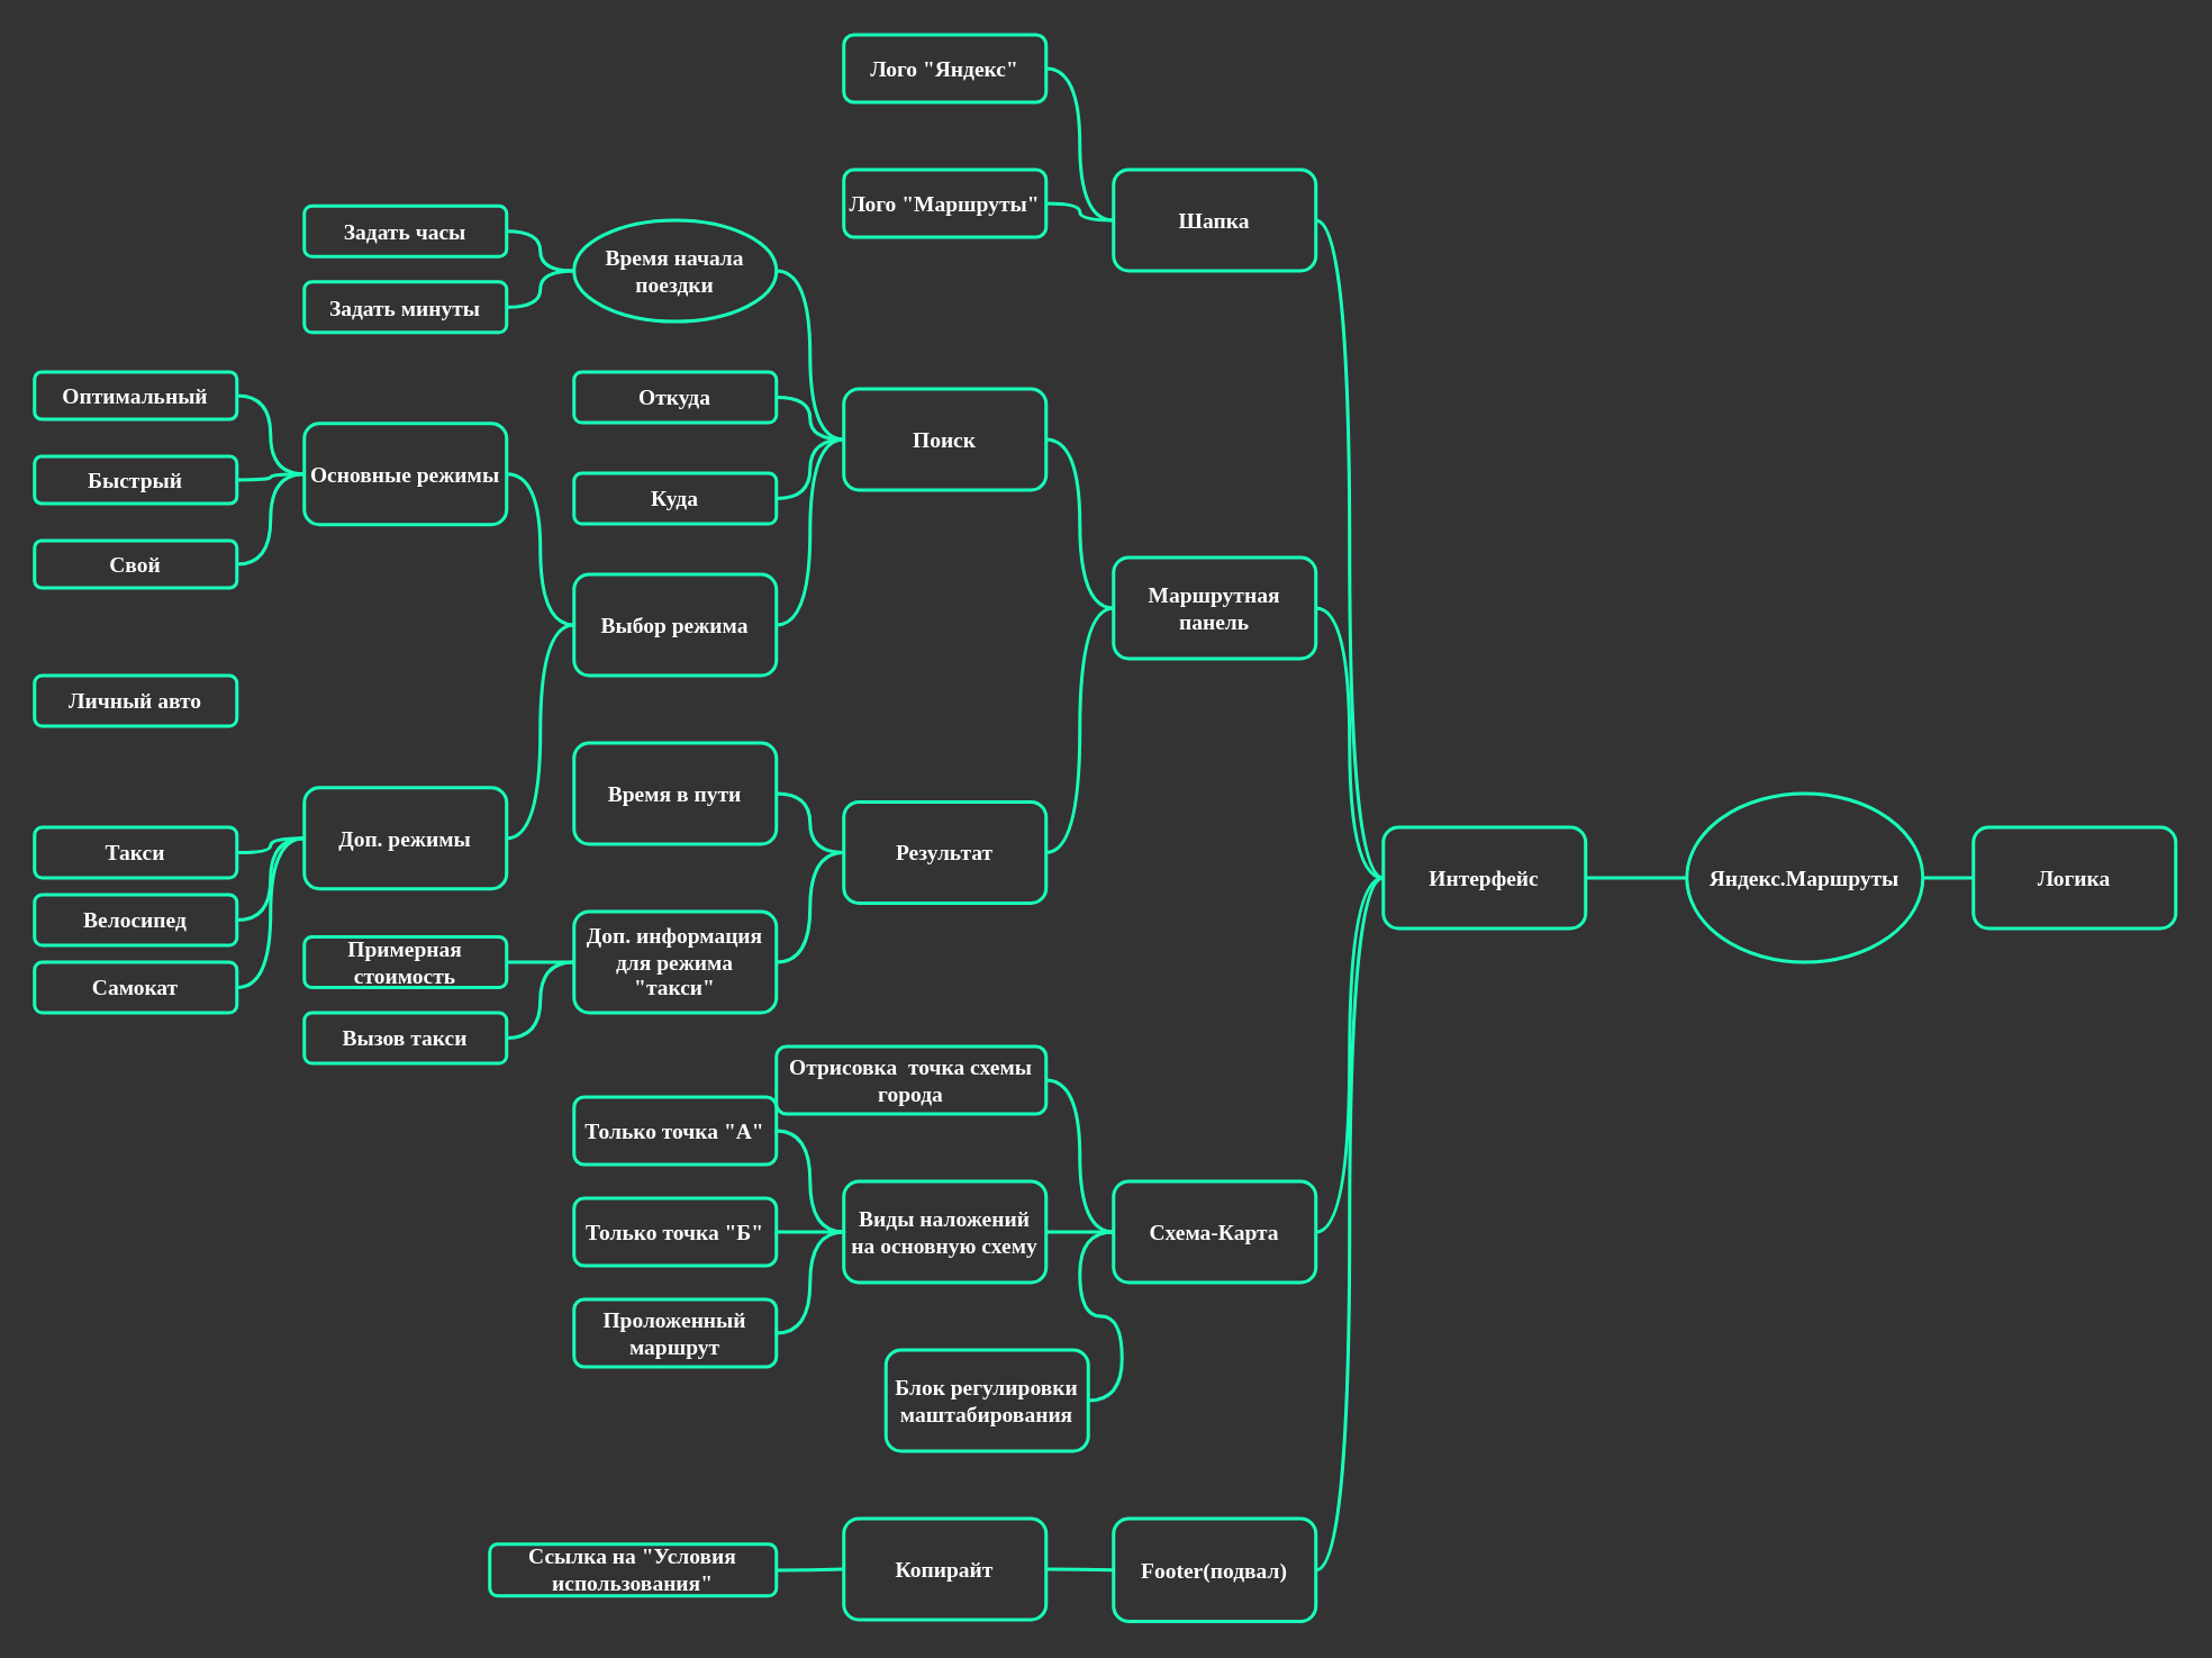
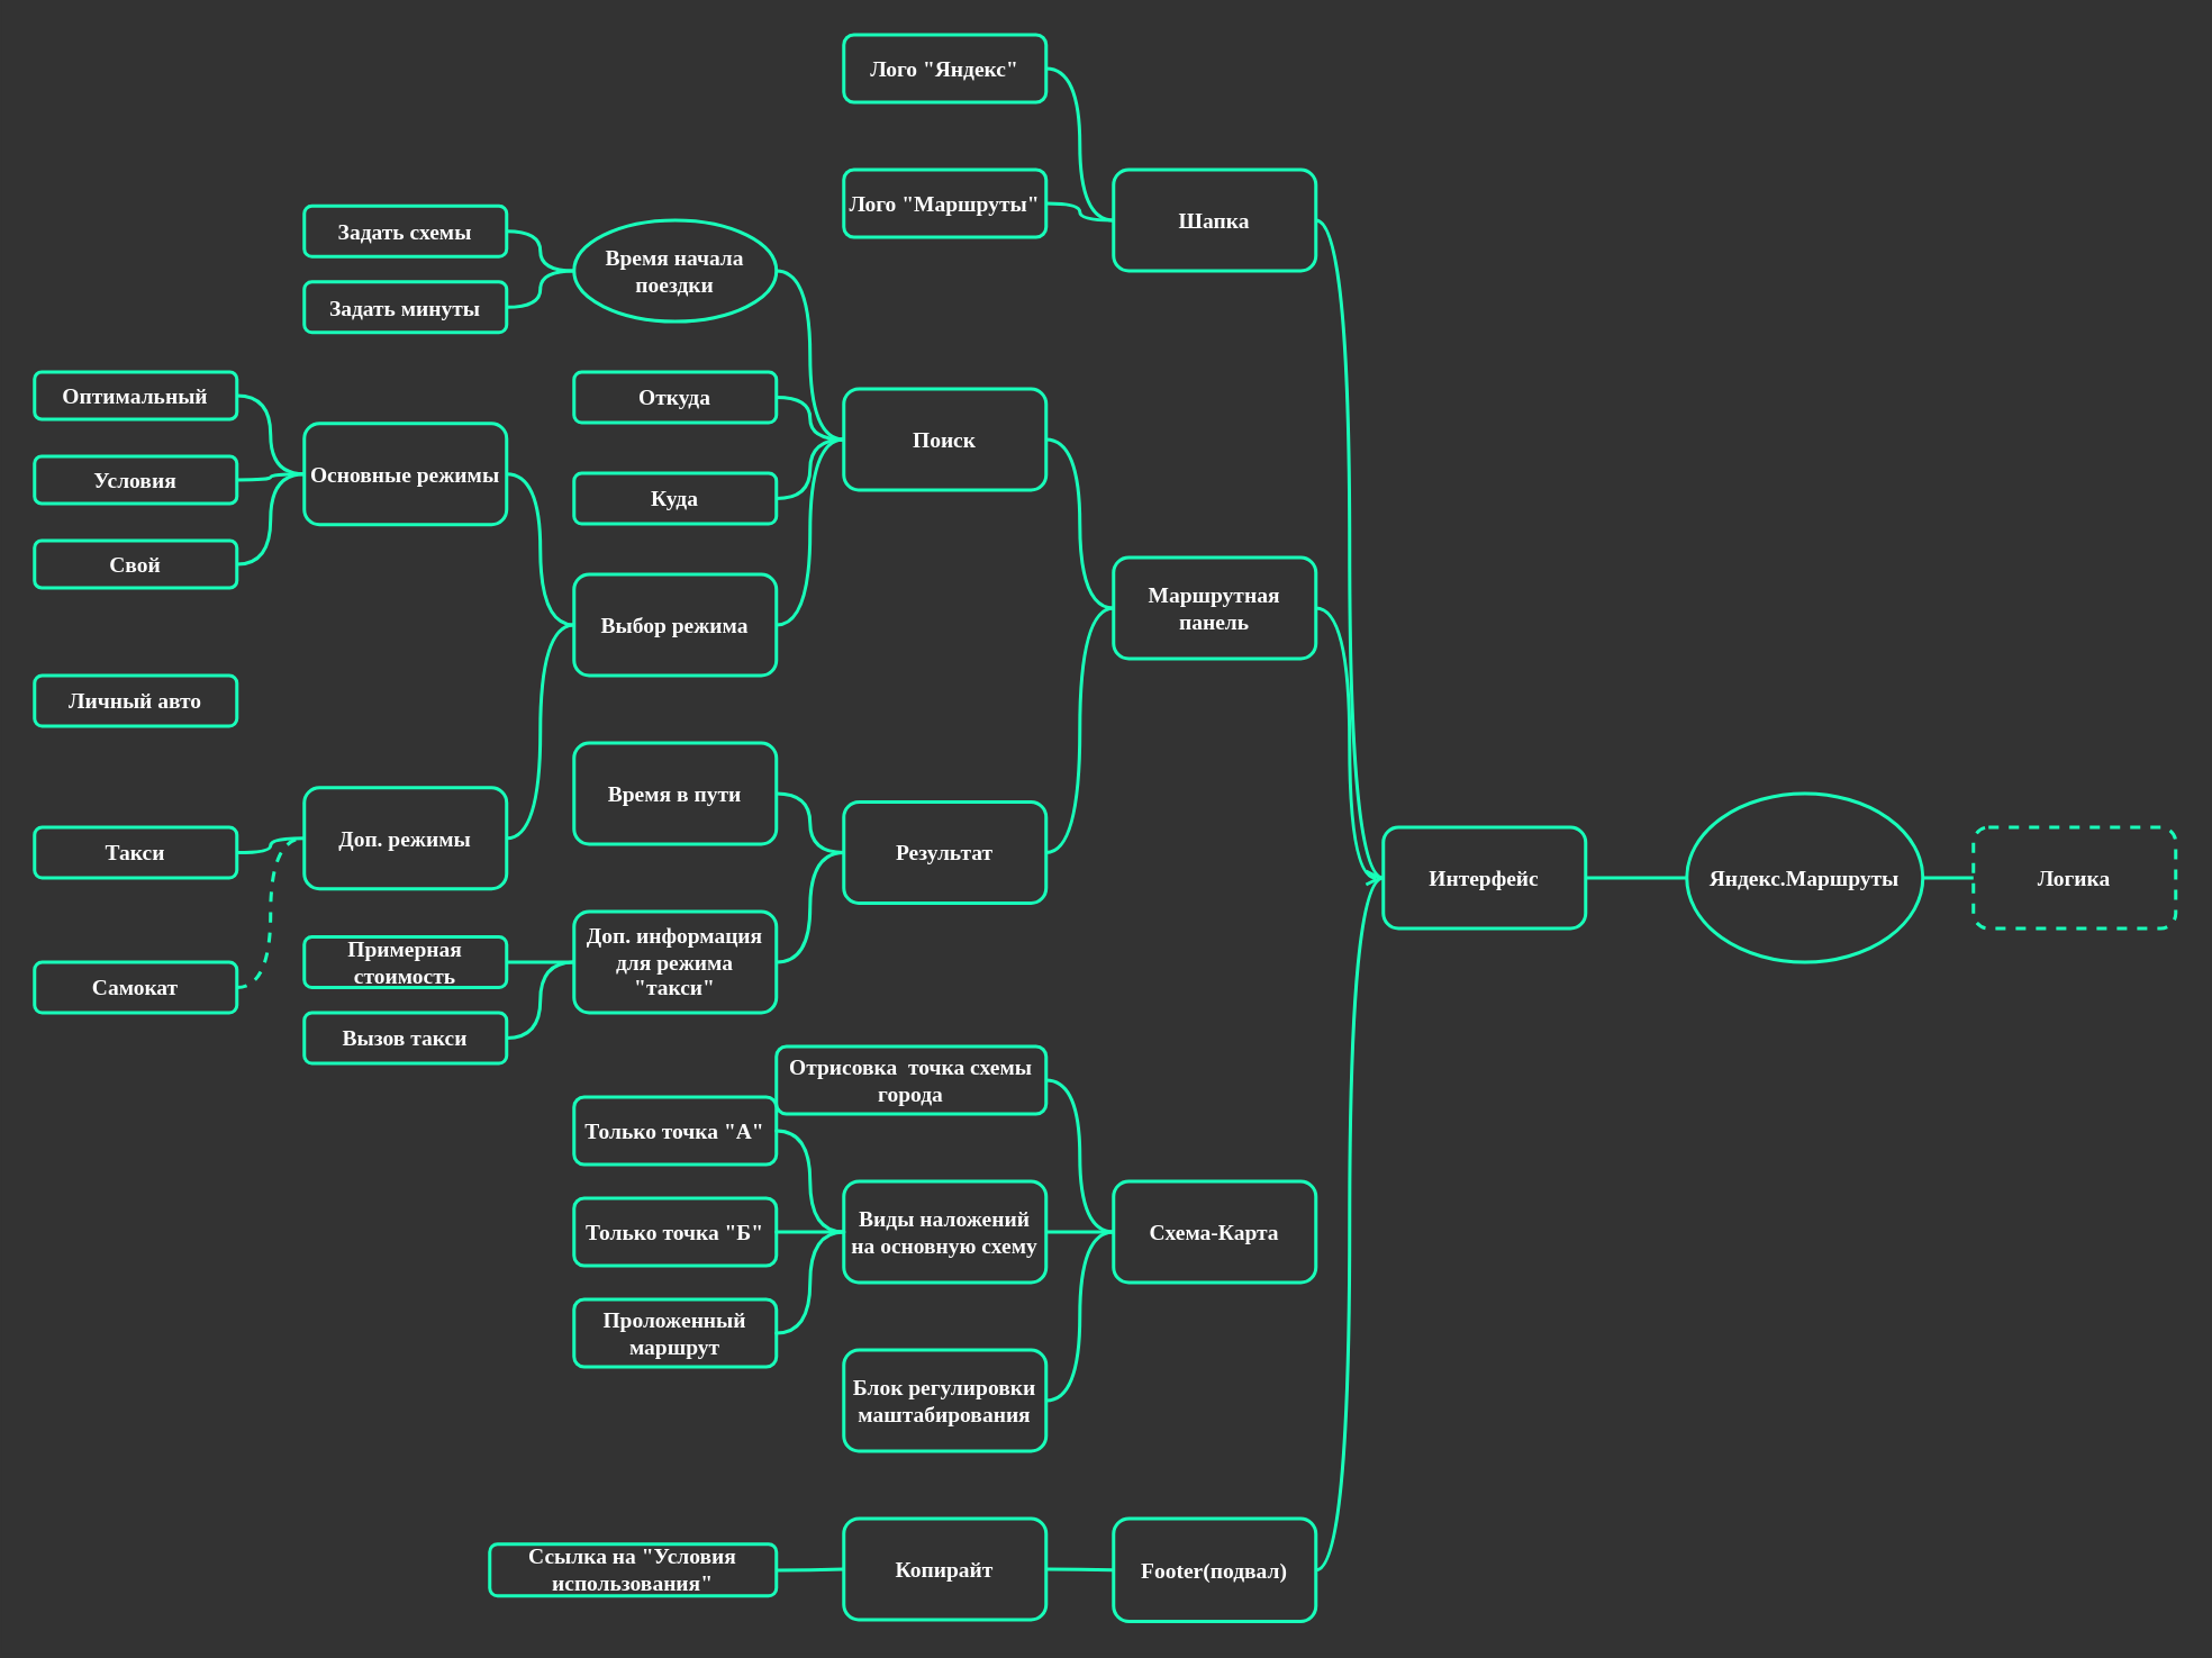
- <mxCell id="18" value="Задать часы" style="rounded=1;whiteSpace=wrap;html=1;strokeWidth=2;labelBackgroundColor=none;strokeColor=#19FFBA;fontColor=#FFFFFF;fillColor=none;fontStyle=1;fontFamily=Georgia;fontSize=13;" vertex="1" parent="1"><mxGeometry x="180" y="121.5" width="120" height="30" as="geometry" /></mxCell>
+ <mxCell id="18" value="Задать схемы" style="rounded=1;whiteSpace=wrap;html=1;strokeWidth=2;labelBackgroundColor=none;strokeColor=#19FFBA;fontColor=#FFFFFF;fillColor=none;fontStyle=1;fontFamily=Georgia;fontSize=13;" vertex="1" parent="1"><mxGeometry x="180" y="121.5" width="120" height="30" as="geometry" /></mxCell>
- <mxCell id="46" value="Быстрый" style="rounded=1;whiteSpace=wrap;html=1;strokeWidth=2;labelBackgroundColor=none;strokeColor=#19FFBA;fontColor=#FFFFFF;fillColor=none;fontStyle=1;fontFamily=Georgia;fontSize=13;" vertex="1" parent="1"><mxGeometry x="20" width="120" height="28" as="geometry" y="270" /></mxCell>
+ <mxCell id="46" value="Условия" style="rounded=1;whiteSpace=wrap;html=1;strokeWidth=2;labelBackgroundColor=none;strokeColor=#19FFBA;fontColor=#FFFFFF;fillColor=none;fontStyle=1;fontFamily=Georgia;fontSize=13;" vertex="1" parent="1"><mxGeometry x="20" width="120" height="28" as="geometry" y="270" /></mxCell>
- <mxCell id="39" value="" style="edgeStyle=orthogonalEdgeStyle;curved=1;rounded=0;orthogonalLoop=1;jettySize=auto;html=1;labelBackgroundColor=none;endArrow=none;endFill=0;strokeColor=#19FFBA;strokeWidth=2;fontFamily=Georgia;fontSize=13;fontColor=#FFFFFF;entryX=0;entryY=0.5;entryDx=0;entryDy=0;" edge="1" parent="1" source="40" target="7"><mxGeometry relative="1" as="geometry"><mxPoint x="860" y="360" as="targetPoint" /></mxGeometry></mxCell>
+ <mxCell id="39" value="" style="edgeStyle=orthogonalEdgeStyle;curved=1;rounded=0;orthogonalLoop=1;jettySize=auto;html=1;labelBackgroundColor=none;endArrow=open;endFill=0;strokeColor=#19FFBA;strokeWidth=2;fontFamily=Georgia;fontSize=13;fontColor=#FFFFFF;entryX=0;entryY=0.5;entryDx=0;entryDy=0;" edge="1" parent="1" source="40" target="7"><mxGeometry relative="1" as="geometry"><mxPoint x="860" y="360" as="targetPoint" /></mxGeometry></mxCell>
- <mxCell id="5" value="Логика" style="rounded=1;whiteSpace=wrap;html=1;strokeWidth=2;labelBackgroundColor=none;strokeColor=#19FFBA;fontColor=#FFFFFF;fillColor=none;fontStyle=1;fontFamily=Georgia;fontSize=13;" vertex="1" parent="1"><mxGeometry x="1170" y="490" width="120" height="60" as="geometry" /></mxCell>
+ <mxCell id="5" value="Логика" style="rounded=1;whiteSpace=wrap;html=1;strokeWidth=2;labelBackgroundColor=none;strokeColor=#19FFBA;fontColor=#FFFFFF;fillColor=none;fontStyle=1;fontFamily=Georgia;fontSize=13;dashed=1;" vertex="1" parent="1"><mxGeometry x="1170" y="490" width="120" height="60" as="geometry" /></mxCell>
- <mxCell id="58" value="" style="edgeStyle=orthogonalEdgeStyle;curved=1;rounded=0;orthogonalLoop=1;jettySize=auto;html=1;labelBackgroundColor=none;endArrow=none;endFill=0;strokeColor=#19FFBA;strokeWidth=2;fontFamily=Georgia;fontSize=13;fontColor=#FFFFFF;exitX=1;exitY=0.5;exitDx=0;exitDy=0;entryX=0;entryY=0.5;entryDx=0;entryDy=0;" edge="1" parent="1" source="55" target="49"><mxGeometry relative="1" as="geometry"><mxPoint x="0" y="490" as="sourcePoint" /><mxPoint x="60" y="490" as="targetPoint" /></mxGeometry></mxCell>
+ <mxCell id="58" value="" style="edgeStyle=orthogonalEdgeStyle;curved=1;rounded=0;orthogonalLoop=1;jettySize=auto;html=1;labelBackgroundColor=none;endArrow=none;endFill=0;strokeColor=#19FFBA;strokeWidth=2;fontFamily=Georgia;fontSize=13;fontColor=#FFFFFF;exitX=1;exitY=0.5;exitDx=0;exitDy=0;entryX=0;entryY=0.5;entryDx=0;entryDy=0;dashed=1;" edge="1" parent="1" source="55" target="49"><mxGeometry relative="1" as="geometry"><mxPoint x="0" y="490" as="sourcePoint" /><mxPoint x="60" y="490" as="targetPoint" /></mxGeometry></mxCell>
- <mxCell id="57" value="" style="edgeStyle=orthogonalEdgeStyle;curved=1;rounded=0;orthogonalLoop=1;jettySize=auto;html=1;labelBackgroundColor=none;endArrow=none;endFill=0;strokeColor=#19FFBA;strokeWidth=2;fontFamily=Georgia;fontSize=13;fontColor=#FFFFFF;exitX=1;exitY=0.5;exitDx=0;exitDy=0;entryX=0;entryY=0.5;entryDx=0;entryDy=0;" edge="1" parent="1" source="54" target="49"><mxGeometry relative="1" as="geometry"><mxPoint x="-10" y="480" as="sourcePoint" /><mxPoint x="50" y="480" as="targetPoint" /></mxGeometry></mxCell>
- <mxCell id="54" value="Велосипед" style="rounded=1;whiteSpace=wrap;html=1;strokeWidth=2;labelBackgroundColor=none;strokeColor=#19FFBA;fontColor=#FFFFFF;fillColor=none;fontStyle=1;fontFamily=Georgia;fontSize=13;" vertex="1" parent="1"><mxGeometry x="20" y="530" width="120" height="30" as="geometry" /></mxCell>
- <mxCell id="8" value="" style="edgeStyle=orthogonalEdgeStyle;curved=1;rounded=0;orthogonalLoop=1;jettySize=auto;html=1;labelBackgroundColor=none;endArrow=none;endFill=0;strokeColor=#19FFBA;strokeWidth=2;fontFamily=Georgia;fontSize=13;fontColor=#FFFFFF;entryX=0;entryY=0.5;entryDx=0;entryDy=0;" edge="1" parent="1" source="12" target="7"><mxGeometry relative="1" as="geometry"><mxPoint x="860" y="600" as="targetPoint" /></mxGeometry></mxCell>
- <mxCell id="70" value="Блок регулировки маштабирования" style="rounded=1;whiteSpace=wrap;html=1;strokeWidth=2;labelBackgroundColor=none;strokeColor=#19FFBA;fontColor=#FFFFFF;fillColor=none;fontStyle=1;fontFamily=Georgia;fontSize=13;" vertex="1" parent="1"><mxGeometry x="525" y="800" width="120" height="60" as="geometry" /></mxCell>
+ <mxCell id="70" value="Блок регулировки маштабирования" style="rounded=1;whiteSpace=wrap;html=1;strokeWidth=2;labelBackgroundColor=none;strokeColor=#19FFBA;fontColor=#FFFFFF;fillColor=none;fontStyle=1;fontFamily=Georgia;fontSize=13;" vertex="1" parent="1"><mxGeometry x="500" y="800" width="120" height="60" as="geometry" /></mxCell>
